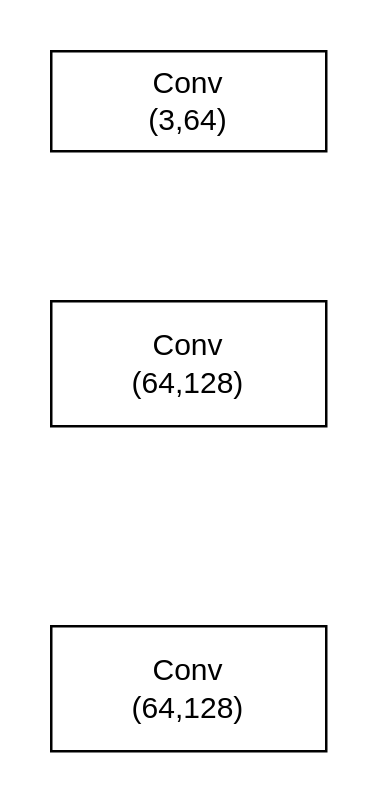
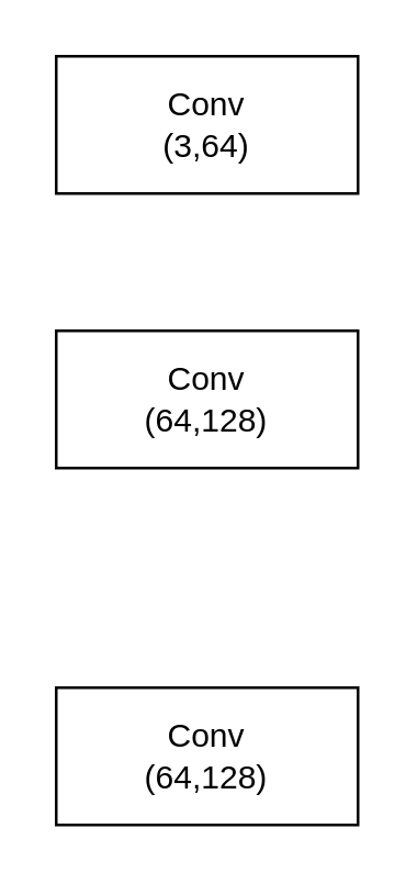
- <mxCell id="2" value="Conv&lt;br&gt;(3,64&lt;span style=&quot;background-color: initial;&quot;&gt;)&lt;/span&gt;" style="rounded=0;whiteSpace=wrap;html=1;" vertex="1" parent="1"><mxGeometry x="20" y="20" width="110" height="40" as="geometry" /></mxCell>
+ <mxCell id="2" value="Conv&lt;br&gt;(3,64&lt;span style=&quot;background-color: initial;&quot;&gt;)&lt;/span&gt;" style="rounded=0;whiteSpace=wrap;html=1;" vertex="1" parent="1"><mxGeometry x="20" y="20" width="110" height="50" as="geometry" /></mxCell>
